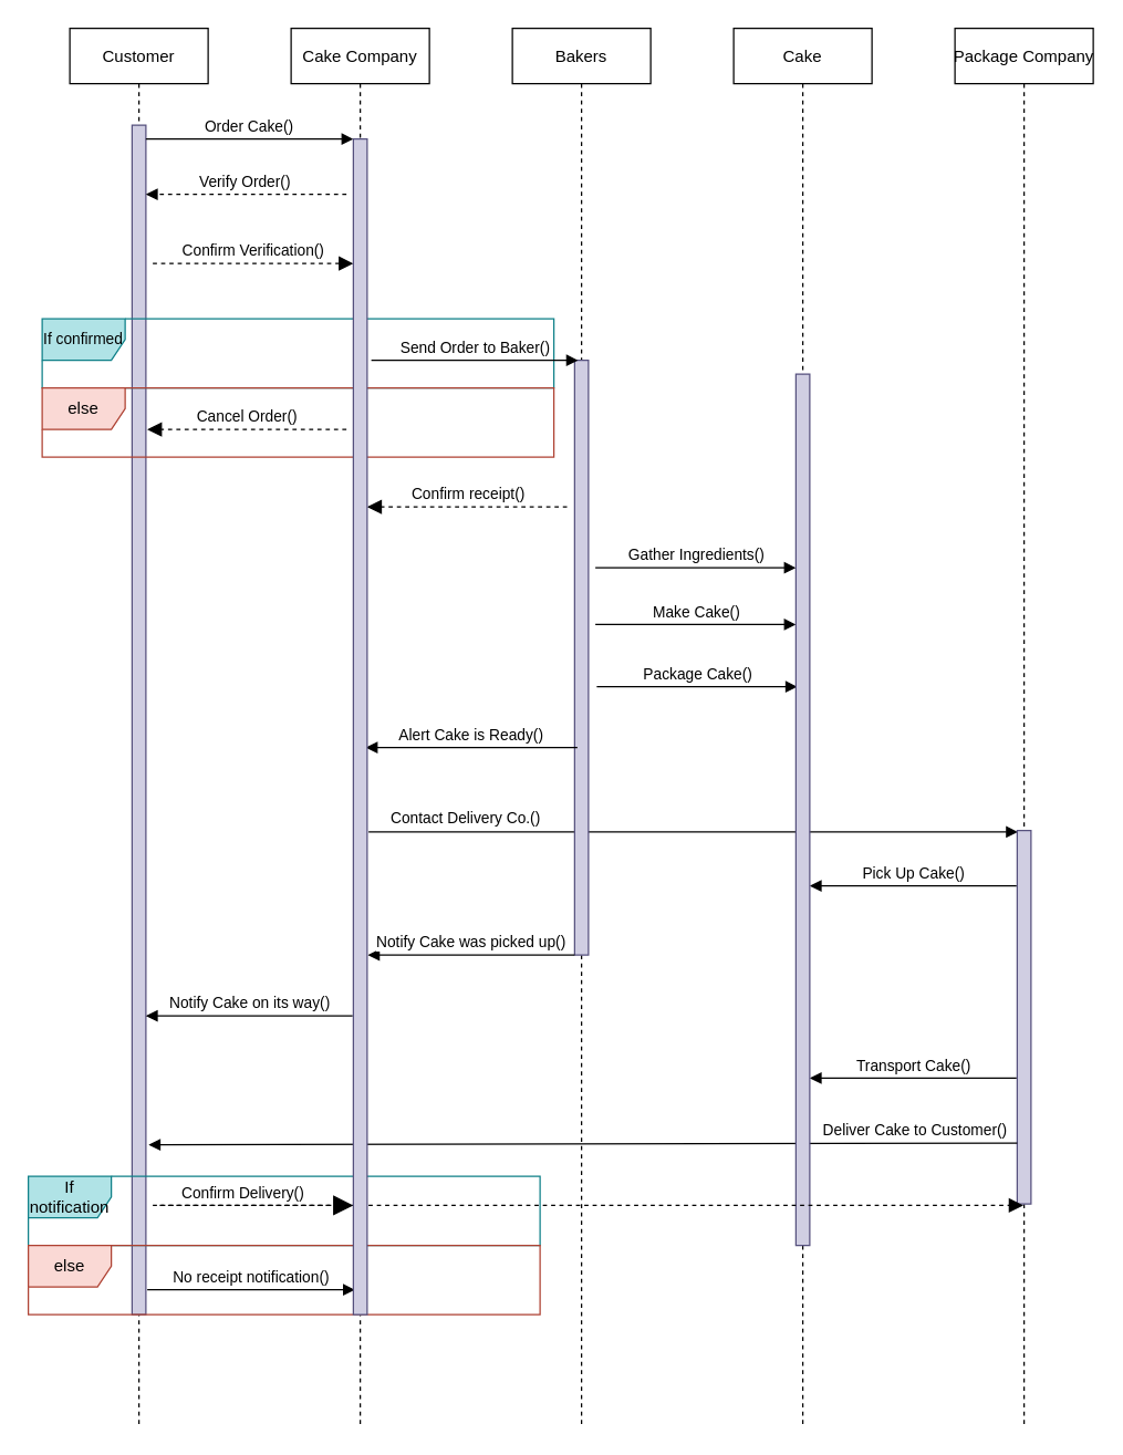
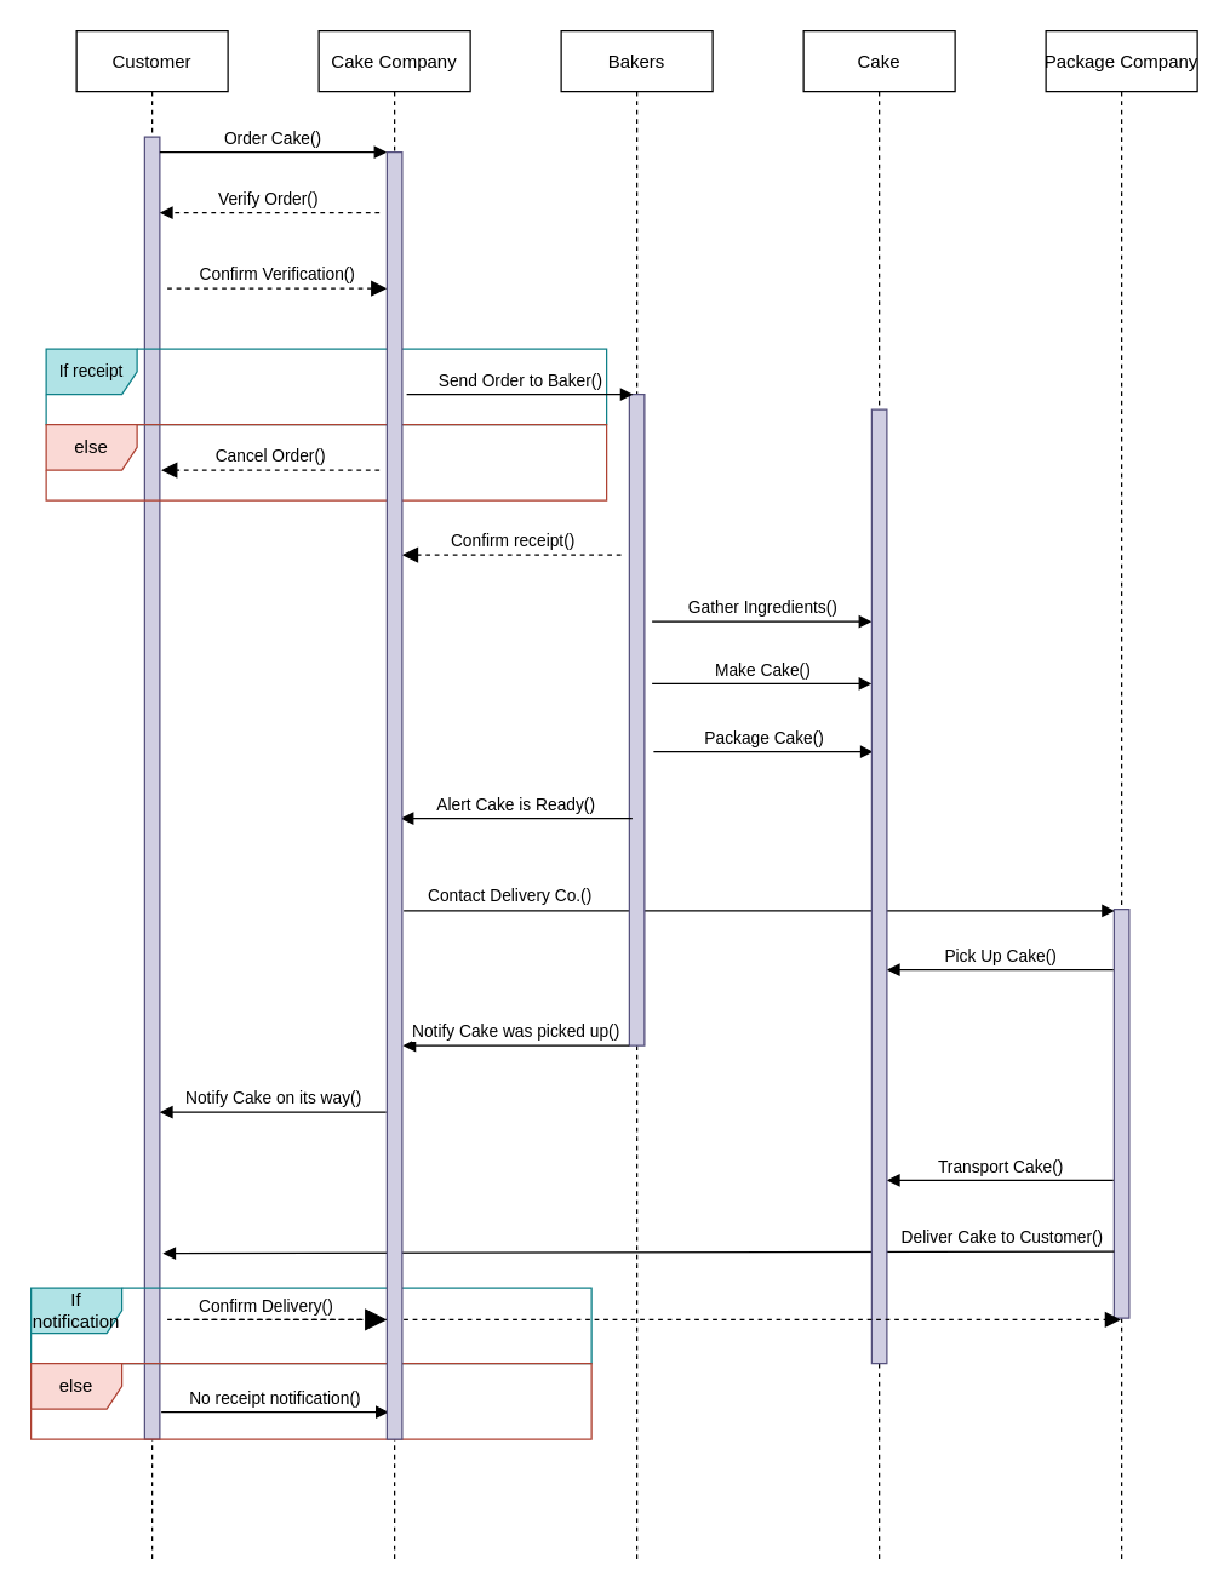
- <mxCell id="19" value="&lt;font style=&quot;font-size: 11px&quot;&gt;If confirmed&lt;/font&gt;" style="shape=umlFrame;whiteSpace=wrap;html=1;fillColor=#b0e3e6;strokeColor=#0e8088;" parent="1" vertex="1"><mxGeometry x="30" y="230" width="370" height="50" as="geometry" /></mxCell>
+ <mxCell id="19" value="&lt;font style=&quot;font-size: 11px&quot;&gt;If receipt&lt;/font&gt;" style="shape=umlFrame;whiteSpace=wrap;html=1;fillColor=#b0e3e6;strokeColor=#0e8088;" parent="1" vertex="1"><mxGeometry x="30" y="230" width="370" height="50" as="geometry" /></mxCell>
